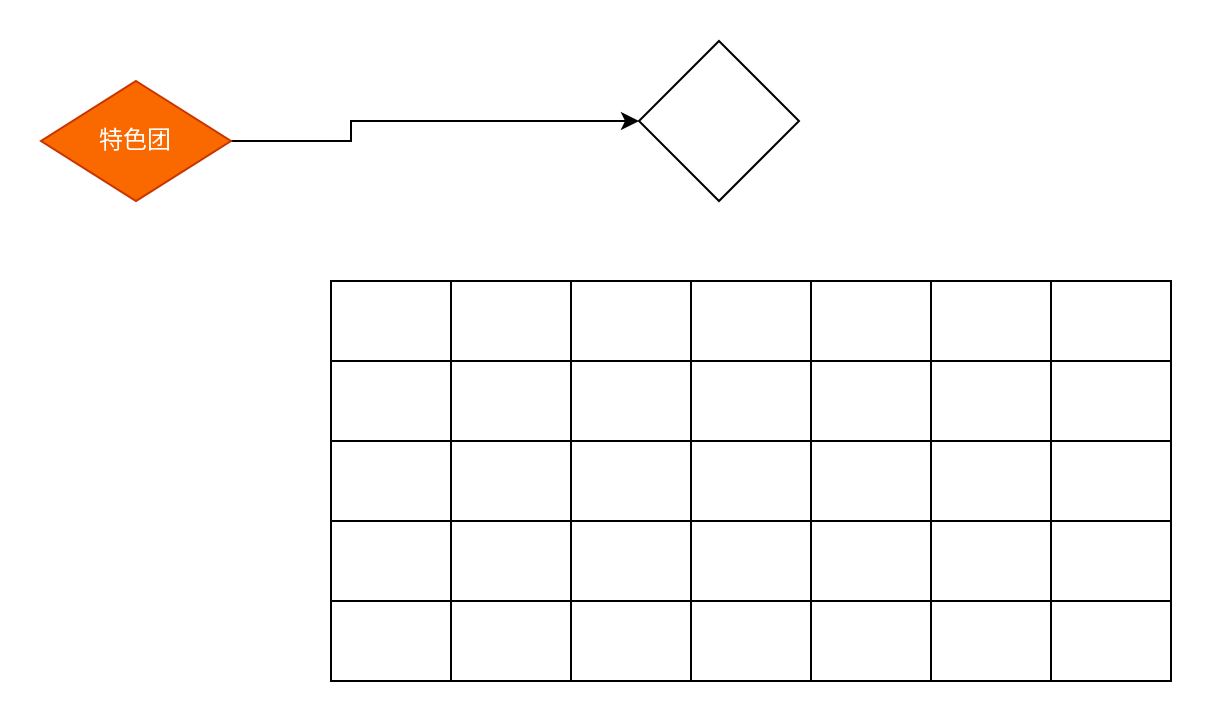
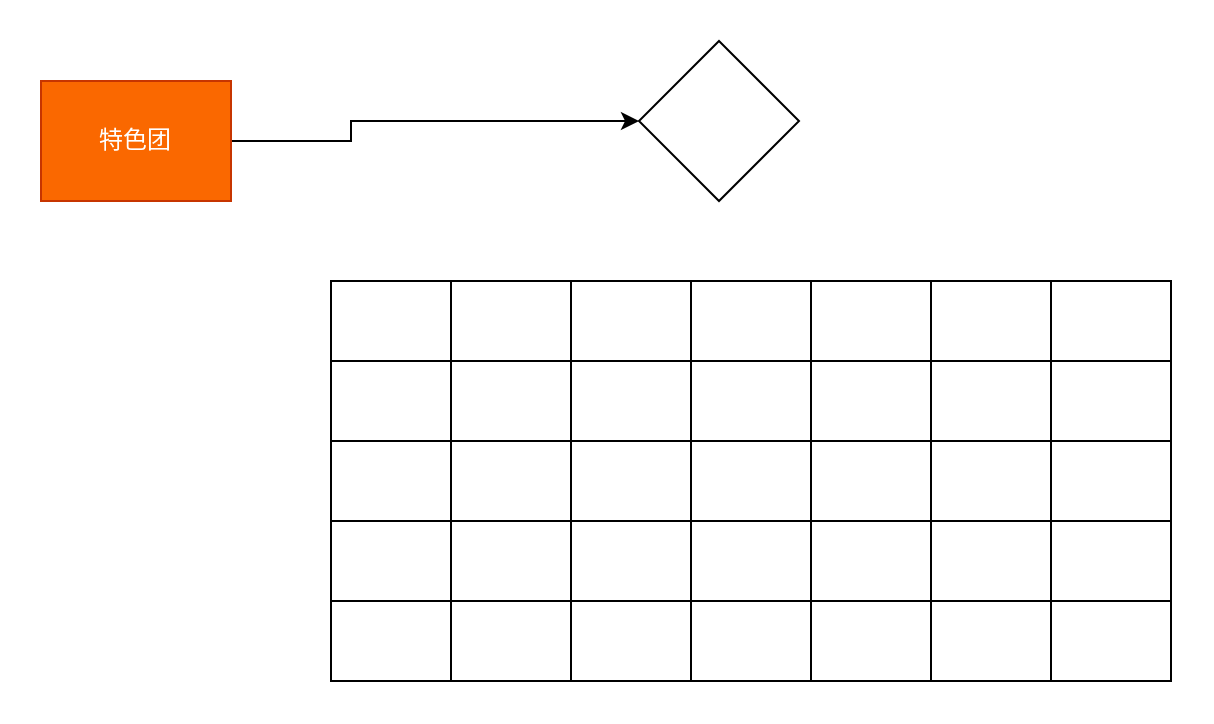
- <mxCell id="3" value="特色团" style="rhombus;whiteSpace=wrap;html=1;fillColor=#fa6800;strokeColor=#C73500;fontColor=#ffffff;" vertex="1" parent="1"><mxGeometry x="20" y="40" width="95" height="60" as="geometry" /></mxCell>
+ <mxCell id="3" value="特色团" style="rounded=0;whiteSpace=wrap;html=1;fillColor=#fa6800;strokeColor=#C73500;fontColor=#ffffff;" vertex="1" parent="1"><mxGeometry x="20" y="40" width="95" height="60" as="geometry" /></mxCell>
